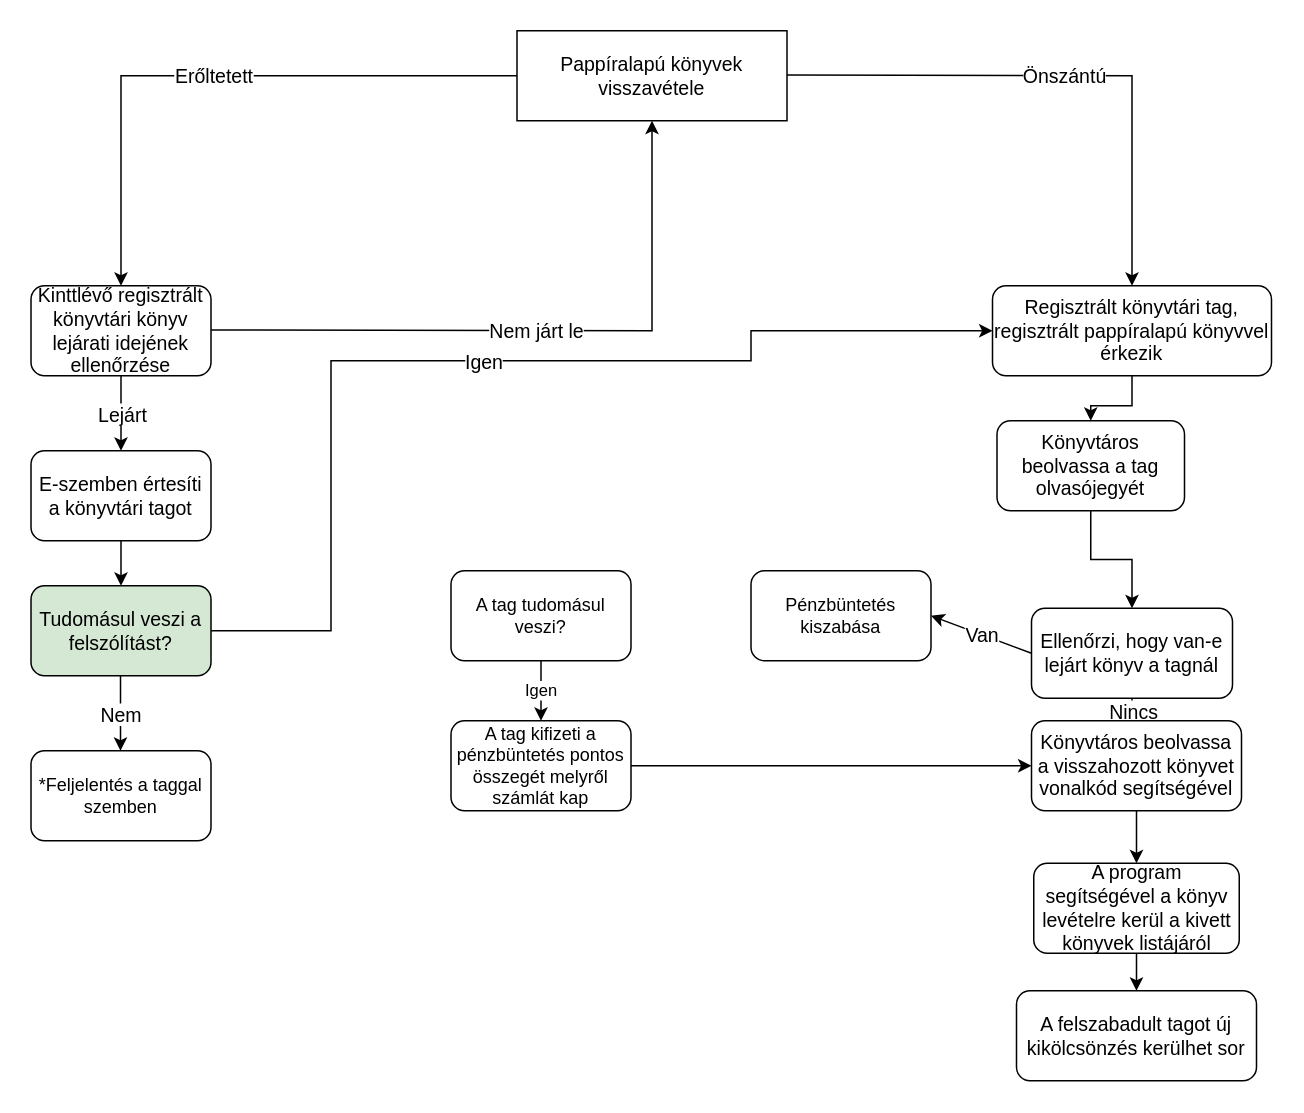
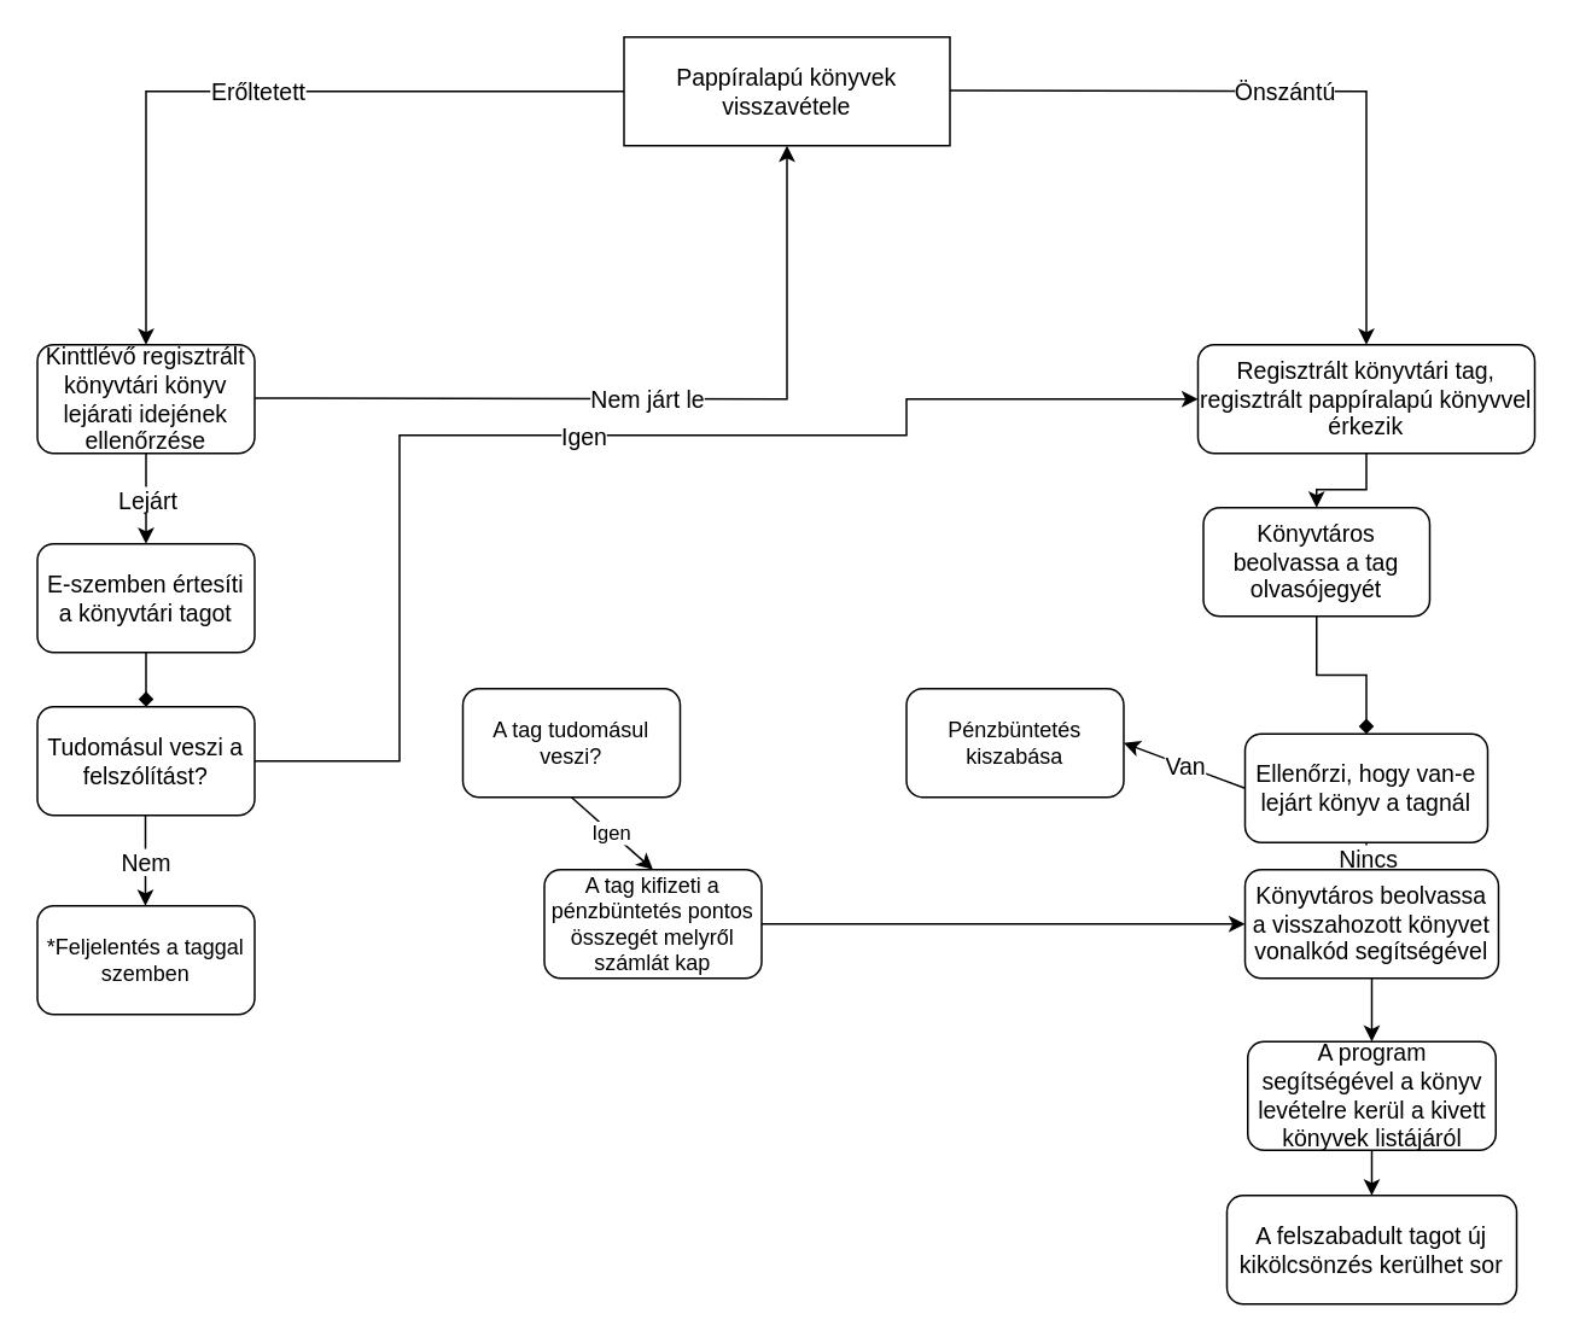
- <mxCell id="24" value="" style="edgeStyle=orthogonalEdgeStyle;rounded=0;orthogonalLoop=1;jettySize=auto;html=1;fontSize=13;" parent="1" source="25" target="26" edge="1"><mxGeometry relative="1" as="geometry" /></mxCell>
+ <mxCell id="24" value="" style="edgeStyle=orthogonalEdgeStyle;rounded=0;orthogonalLoop=1;jettySize=auto;html=1;fontSize=13;endArrow=diamond;" parent="1" source="25" target="26" edge="1"><mxGeometry relative="1" as="geometry" /></mxCell>
- <mxCell id="5" value="" style="edgeStyle=orthogonalEdgeStyle;rounded=0;orthogonalLoop=1;jettySize=auto;html=1;fontSize=13;" parent="1" source="6" target="12" edge="1"><mxGeometry relative="1" as="geometry" /></mxCell>
+ <mxCell id="5" value="" style="edgeStyle=orthogonalEdgeStyle;rounded=0;orthogonalLoop=1;jettySize=auto;html=1;fontSize=13;endArrow=diamond;" parent="1" source="6" target="12" edge="1"><mxGeometry relative="1" as="geometry" /></mxCell>
- <mxCell id="33" value="A tag tudomásul veszi?" style="whiteSpace=wrap;html=1;rounded=1;" parent="1" vertex="1"><mxGeometry x="300" y="380" width="120" height="60" as="geometry" /></mxCell>
+ <mxCell id="33" value="A tag tudomásul veszi?" style="whiteSpace=wrap;html=1;rounded=1;" parent="1" vertex="1"><mxGeometry x="255" y="380" width="120" height="60" as="geometry" /></mxCell>
- <mxCell id="26" value="Tudomásul veszi a felszólítást?" style="whiteSpace=wrap;html=1;fontSize=13;rounded=1;fillColor=#d5e8d4;" parent="1" vertex="1"><mxGeometry y="390" width="120" height="60" as="geometry" x="20" /></mxCell>
+ <mxCell id="26" value="Tudomásul veszi a felszólítást?" style="whiteSpace=wrap;html=1;fontSize=13;rounded=1;" parent="1" vertex="1"><mxGeometry y="390" width="120" height="60" as="geometry" x="20" /></mxCell>
